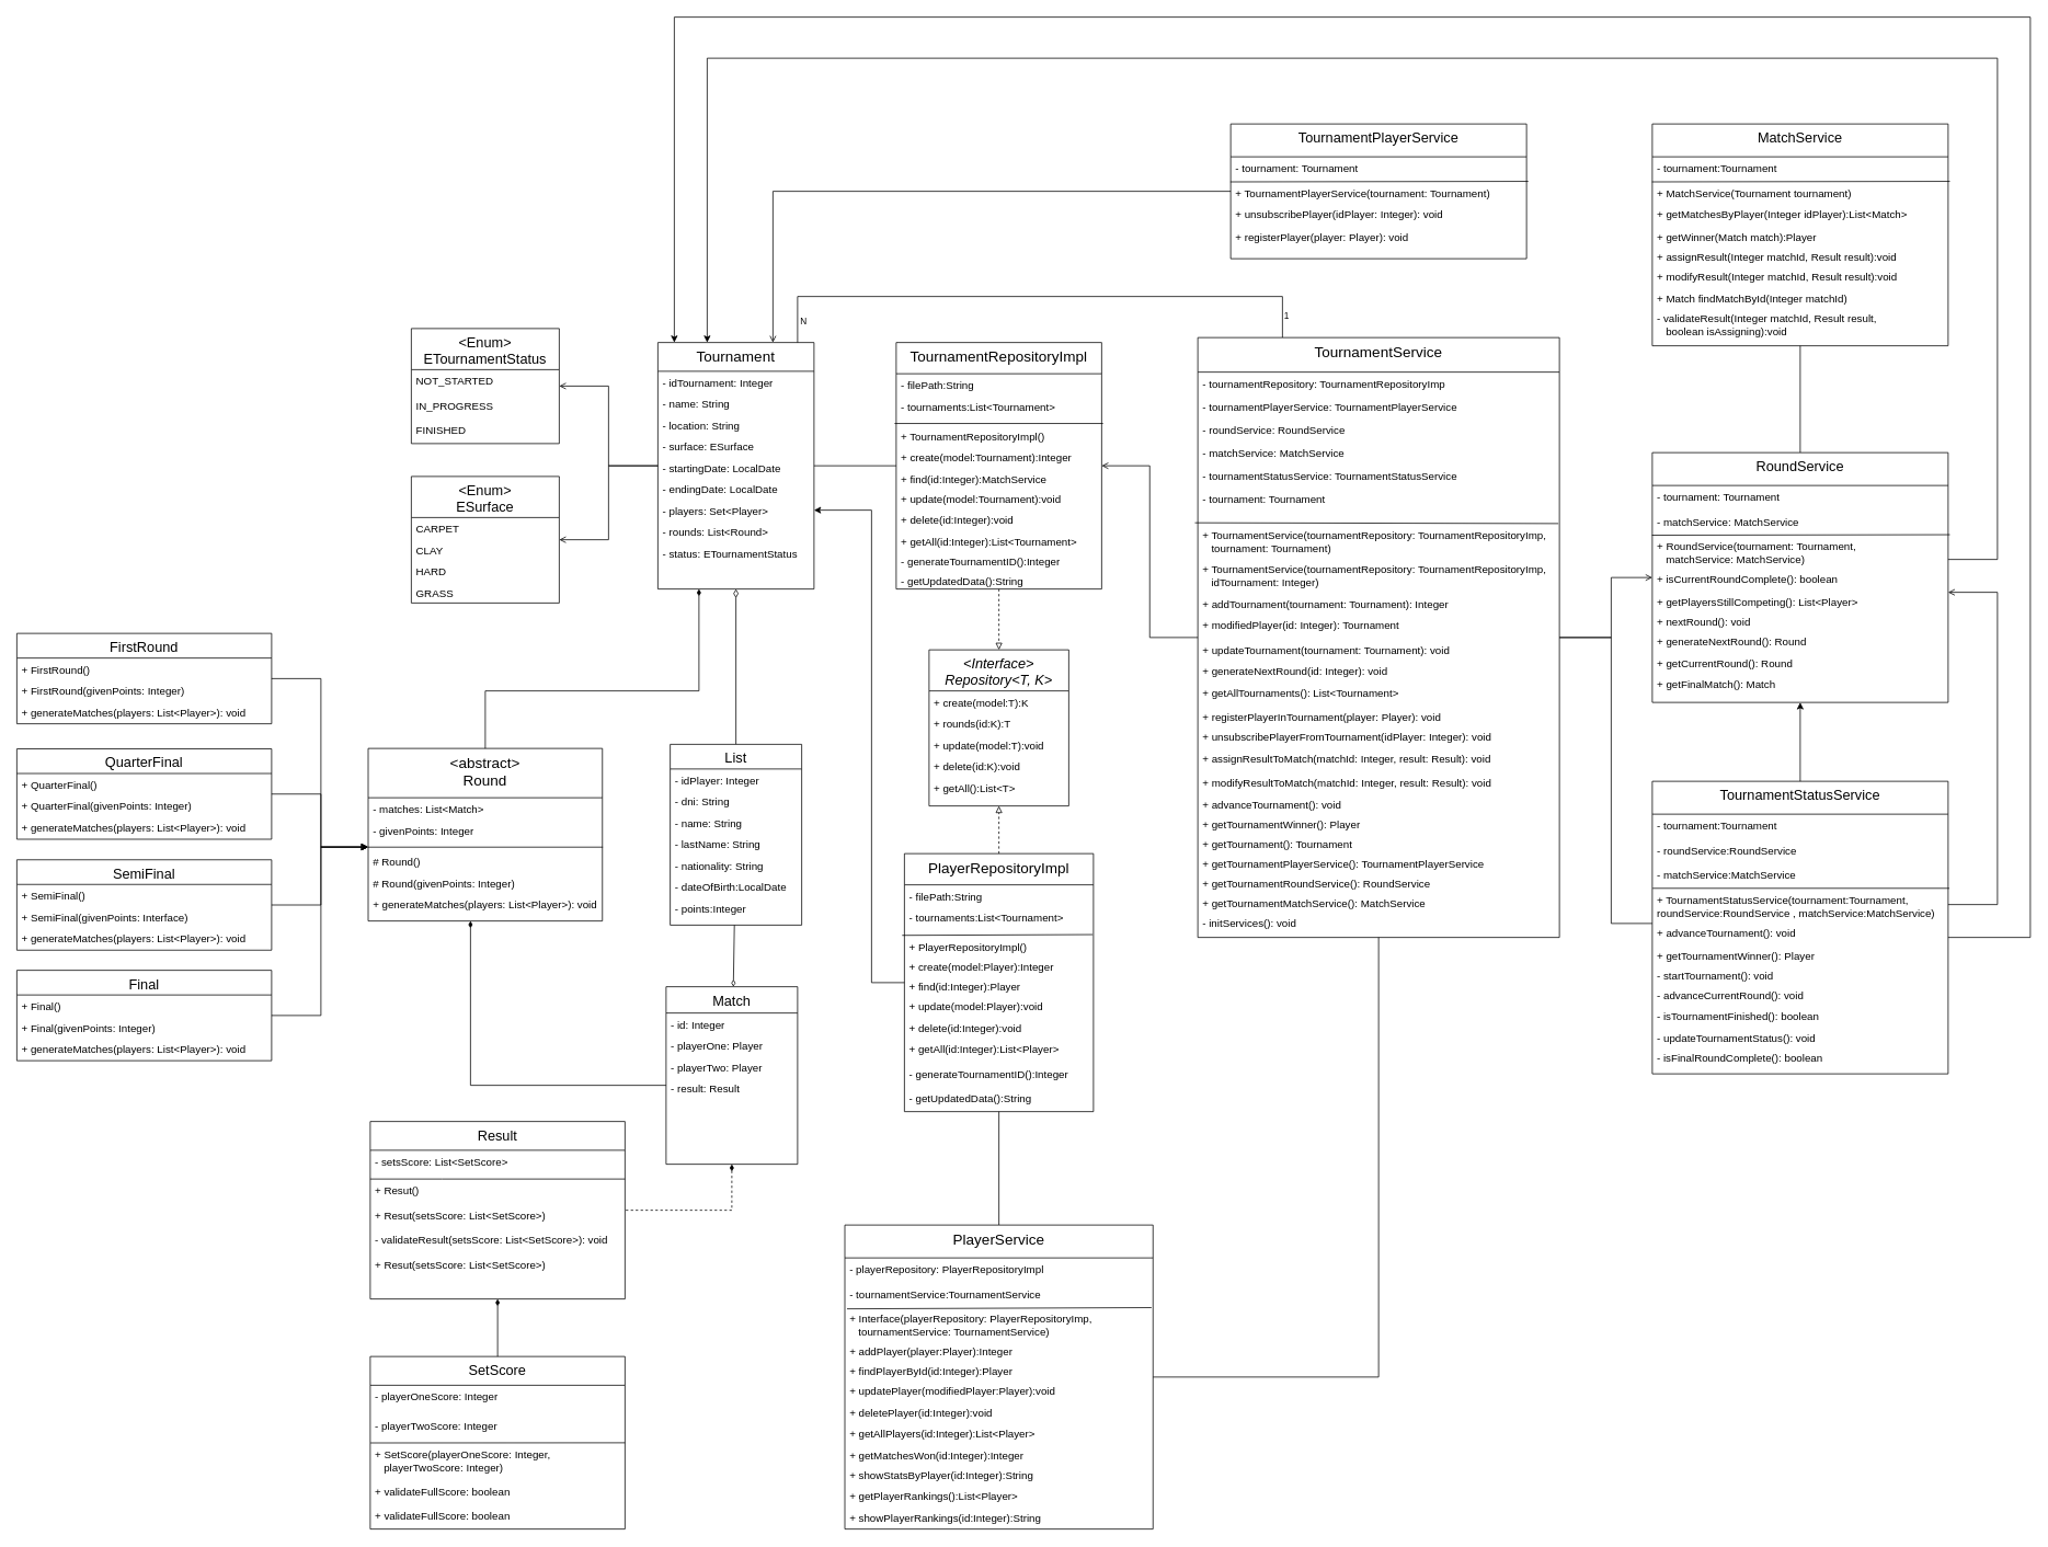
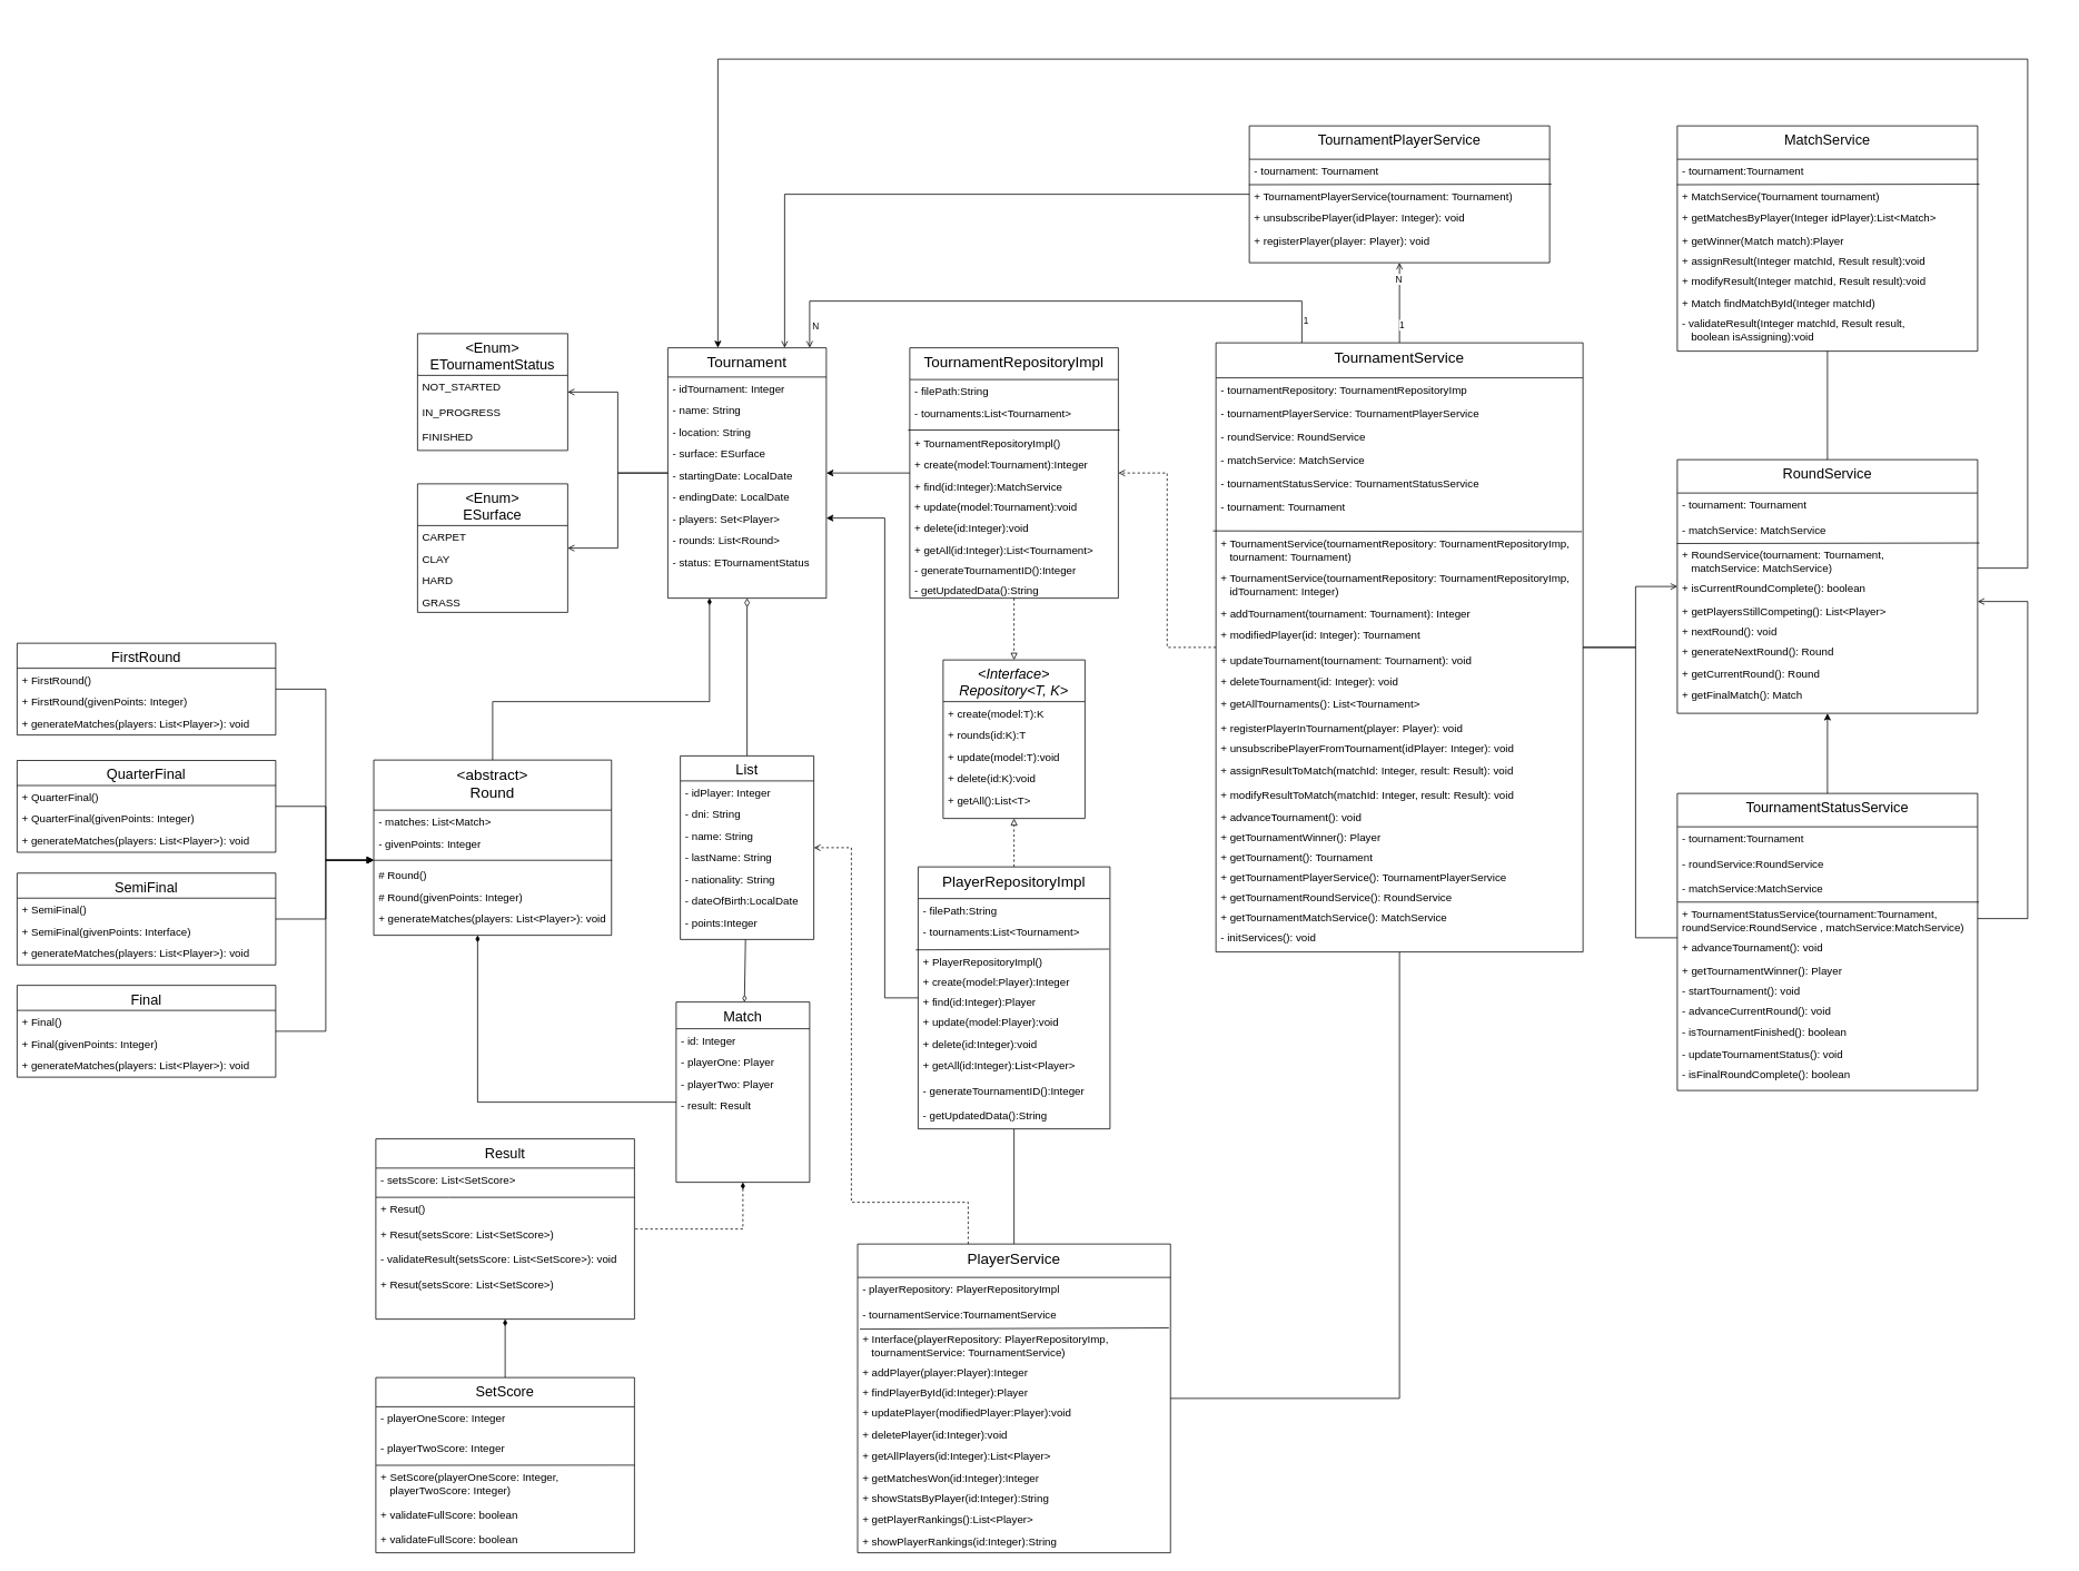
- <mxCell id="177" style="edgeStyle=orthogonalEdgeStyle;rounded=0;orthogonalLoop=1;jettySize=auto;html=1;" edge="1" parent="1" source="178" target="3"><mxGeometry relative="1" as="geometry"><Array as="points"><mxPoint x="2470" y="1140" /><mxPoint x="2470" y="20" /><mxPoint x="820" y="20" /></Array></mxGeometry></mxCell>
+ <mxCell id="103" style="rounded=0;orthogonalLoop=1;jettySize=auto;html=1;endArrow=open;endFill=0;" edge="1" parent="1" source="106" target="171"><mxGeometry relative="1" as="geometry" /></mxCell>
+ <mxCell id="104" value="1" style="edgeLabel;html=1;align=center;verticalAlign=middle;resizable=0;points=[];" vertex="1" connectable="0" parent="103"><mxGeometry x="-0.533" y="-2" relative="1" as="geometry"><mxPoint as="offset" /></mxGeometry></mxCell>
+ <mxCell id="105" value="N" style="edgeLabel;html=1;align=center;verticalAlign=middle;resizable=0;points=[];" vertex="1" connectable="0" parent="103"><mxGeometry x="0.6" y="2" relative="1" as="geometry"><mxPoint as="offset" /></mxGeometry></mxCell>
- <mxCell id="55" style="rounded=0;orthogonalLoop=1;jettySize=auto;html=1;endArrow=none;endFill=0;fontSize=13;edgeStyle=orthogonalEdgeStyle;" parent="1" source="106" target="3" edge="1"><mxGeometry relative="1" as="geometry"><mxPoint x="1250" y="1431" as="sourcePoint" /><mxPoint x="1250" y="1481" as="targetPoint" /><Array as="points"><mxPoint x="1560" y="360" /><mxPoint x="970" y="360" /></Array></mxGeometry></mxCell>
+ <mxCell id="55" style="rounded=0;orthogonalLoop=1;jettySize=auto;html=1;endArrow=open;endFill=0;fontSize=13;edgeStyle=orthogonalEdgeStyle;" parent="1" source="106" target="3" edge="1"><mxGeometry relative="1" as="geometry"><mxPoint x="1250" y="1431" as="sourcePoint" /><mxPoint x="1250" y="1481" as="targetPoint" /><Array as="points"><mxPoint x="1560" y="360" /><mxPoint x="970" y="360" /></Array></mxGeometry></mxCell>
- <mxCell id="89" style="rounded=0;orthogonalLoop=1;jettySize=auto;html=1;endArrow=none;" edge="1" parent="1" source="90" target="3"><mxGeometry relative="1" as="geometry" /></mxCell>
+ <mxCell id="89" style="rounded=0;orthogonalLoop=1;jettySize=auto;html=1;" edge="1" parent="1" source="90" target="3"><mxGeometry relative="1" as="geometry" /></mxCell>
- <mxCell id="88" value="" style="rounded=0;orthogonalLoop=1;jettySize=auto;html=1;endArrow=open;endFill=0;fontSize=13;edgeStyle=orthogonalEdgeStyle;" parent="1" source="106" target="90" edge="1"><mxGeometry relative="1" as="geometry"><mxPoint x="980" y="1281" as="sourcePoint" /><mxPoint x="571" y="1096" as="targetPoint" /></mxGeometry></mxCell>
+ <mxCell id="88" value="" style="rounded=0;orthogonalLoop=1;jettySize=auto;html=1;endArrow=open;endFill=0;fontSize=13;edgeStyle=orthogonalEdgeStyle;dashed=1;" parent="1" source="106" target="90" edge="1"><mxGeometry relative="1" as="geometry"><mxPoint x="980" y="1281" as="sourcePoint" /><mxPoint x="571" y="1096" as="targetPoint" /></mxGeometry></mxCell>
- <mxCell id="119" value="+ generateNextRound(id: Integer): void" style="text;align=left;verticalAlign=top;spacingLeft=4;spacingRight=4;overflow=hidden;rotatable=0;points=[[0,0.5],[1,0.5]];portConstraint=eastwest;fontSize=13;" parent="106" vertex="1"><mxGeometry y="392" width="440" height="26" as="geometry" /></mxCell>
+ <mxCell id="119" value="+ deleteTournament(id: Integer): void" style="text;align=left;verticalAlign=top;spacingLeft=4;spacingRight=4;overflow=hidden;rotatable=0;points=[[0,0.5],[1,0.5]];portConstraint=eastwest;fontSize=13;" parent="106" vertex="1"><mxGeometry y="392" width="440" height="26" as="geometry" /></mxCell>
+ <mxCell id="38" style="rounded=0;orthogonalLoop=1;jettySize=auto;html=1;dashed=1;endArrow=open;endFill=0;fontSize=13;edgeStyle=orthogonalEdgeStyle;" parent="1" source="41" target="20" edge="1"><mxGeometry relative="1" as="geometry"><mxPoint x="-400" y="1612" as="targetPoint" /><Array as="points"><mxPoint x="1160" y="1440" /><mxPoint x="1020" y="1440" /><mxPoint x="1020" y="1015" /></Array></mxGeometry></mxCell>
